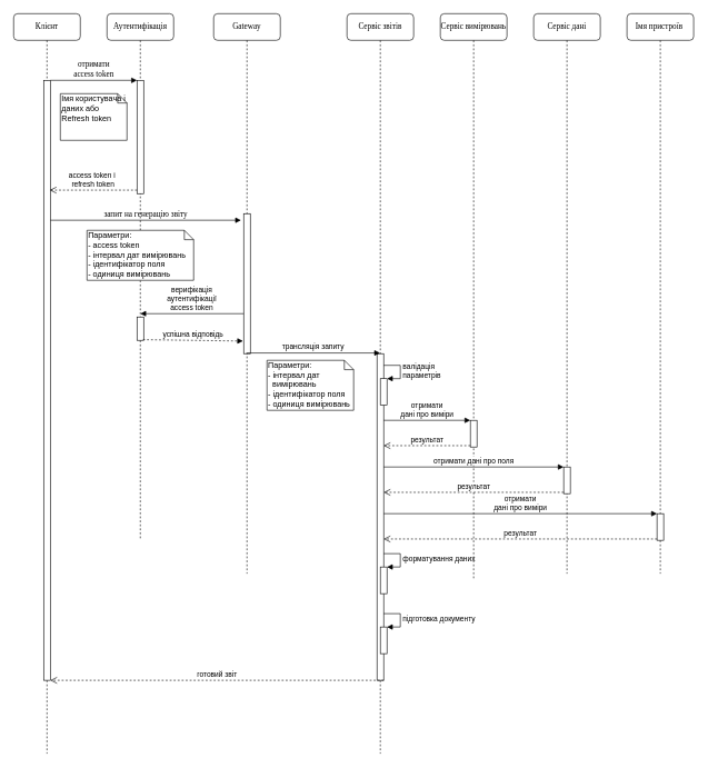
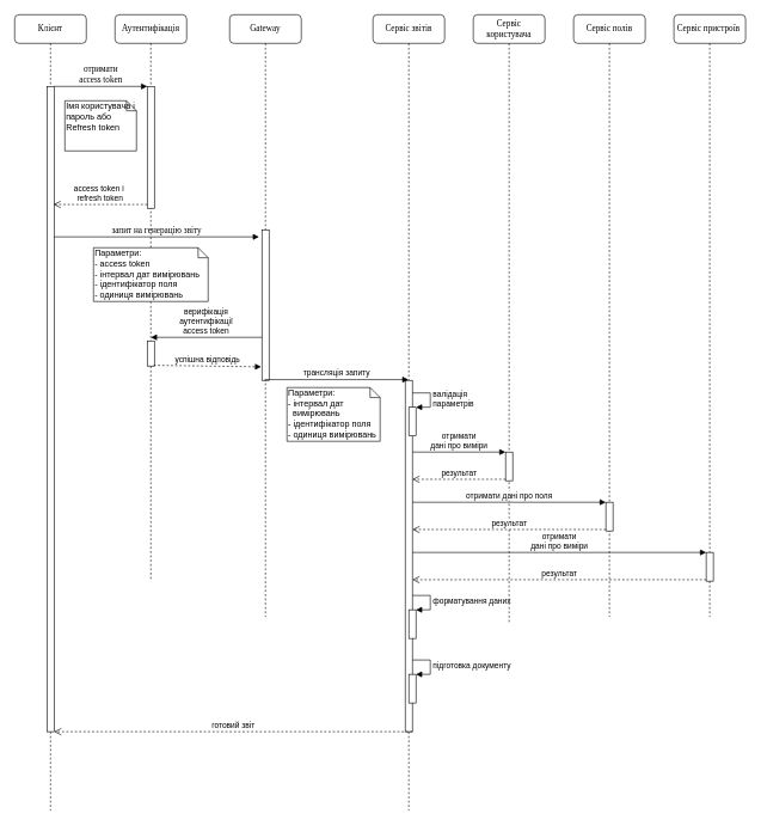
- <mxCell id="13" value="Сервіс вимірювань" style="shape=umlLifeline;perimeter=lifelinePerimeter;whiteSpace=wrap;html=1;container=1;collapsible=0;recursiveResize=0;outlineConnect=0;rounded=1;shadow=0;comic=0;labelBackgroundColor=none;strokeColor=#000000;strokeWidth=1;fillColor=#FFFFFF;fontFamily=Verdana;fontSize=12;fontColor=#000000;align=center;" parent="1" vertex="1"><mxGeometry x="660" y="20" width="100" height="850" as="geometry" /></mxCell>
+ <mxCell id="13" value="Сервіс користувача" style="shape=umlLifeline;perimeter=lifelinePerimeter;whiteSpace=wrap;html=1;container=1;collapsible=0;recursiveResize=0;outlineConnect=0;rounded=1;shadow=0;comic=0;labelBackgroundColor=none;strokeColor=#000000;strokeWidth=1;fillColor=#FFFFFF;fontFamily=Verdana;fontSize=12;fontColor=#000000;align=center;" parent="1" vertex="1"><mxGeometry x="660" y="20" width="100" height="850" as="geometry" /></mxCell>
- <mxCell id="15" value="Сервіс дані" style="shape=umlLifeline;perimeter=lifelinePerimeter;whiteSpace=wrap;html=1;container=1;collapsible=0;recursiveResize=0;outlineConnect=0;rounded=1;shadow=0;comic=0;labelBackgroundColor=none;strokeColor=#000000;strokeWidth=1;fillColor=#FFFFFF;fontFamily=Verdana;fontSize=12;fontColor=#000000;align=center;" parent="1" vertex="1"><mxGeometry x="800" y="20" width="100" height="840" as="geometry" /></mxCell>
+ <mxCell id="15" value="Сервіс полів" style="shape=umlLifeline;perimeter=lifelinePerimeter;whiteSpace=wrap;html=1;container=1;collapsible=0;recursiveResize=0;outlineConnect=0;rounded=1;shadow=0;comic=0;labelBackgroundColor=none;strokeColor=#000000;strokeWidth=1;fillColor=#FFFFFF;fontFamily=Verdana;fontSize=12;fontColor=#000000;align=center;" parent="1" vertex="1"><mxGeometry x="800" y="20" width="100" height="840" as="geometry" /></mxCell>
- <mxCell id="17" value="Імя пристроїв&amp;nbsp;" style="shape=umlLifeline;perimeter=lifelinePerimeter;whiteSpace=wrap;html=1;container=1;collapsible=0;recursiveResize=0;outlineConnect=0;rounded=1;shadow=0;comic=0;labelBackgroundColor=none;strokeColor=#000000;strokeWidth=1;fillColor=#FFFFFF;fontFamily=Verdana;fontSize=12;fontColor=#000000;align=center;" parent="1" vertex="1"><mxGeometry x="940" y="20" width="100" height="840" as="geometry" /></mxCell>
+ <mxCell id="17" value="Сервіс пристроїв&amp;nbsp;" style="shape=umlLifeline;perimeter=lifelinePerimeter;whiteSpace=wrap;html=1;container=1;collapsible=0;recursiveResize=0;outlineConnect=0;rounded=1;shadow=0;comic=0;labelBackgroundColor=none;strokeColor=#000000;strokeWidth=1;fillColor=#FFFFFF;fontFamily=Verdana;fontSize=12;fontColor=#000000;align=center;" parent="1" vertex="1"><mxGeometry x="940" y="20" width="100" height="840" as="geometry" /></mxCell>
- <mxCell id="23" value="Імя користувача і даних або&lt;br&gt;Refresh token&lt;br&gt;" style="shape=note;whiteSpace=wrap;html=1;size=14;verticalAlign=top;align=left;spacingTop=-6;" vertex="1" parent="1"><mxGeometry x="90" y="140" width="100" height="70" as="geometry" /></mxCell>
+ <mxCell id="23" value="Імя користувача і пароль або&lt;br&gt;Refresh token&lt;br&gt;" style="shape=note;whiteSpace=wrap;html=1;size=14;verticalAlign=top;align=left;spacingTop=-6;" vertex="1" parent="1"><mxGeometry x="90" y="140" width="100" height="70" as="geometry" /></mxCell>
